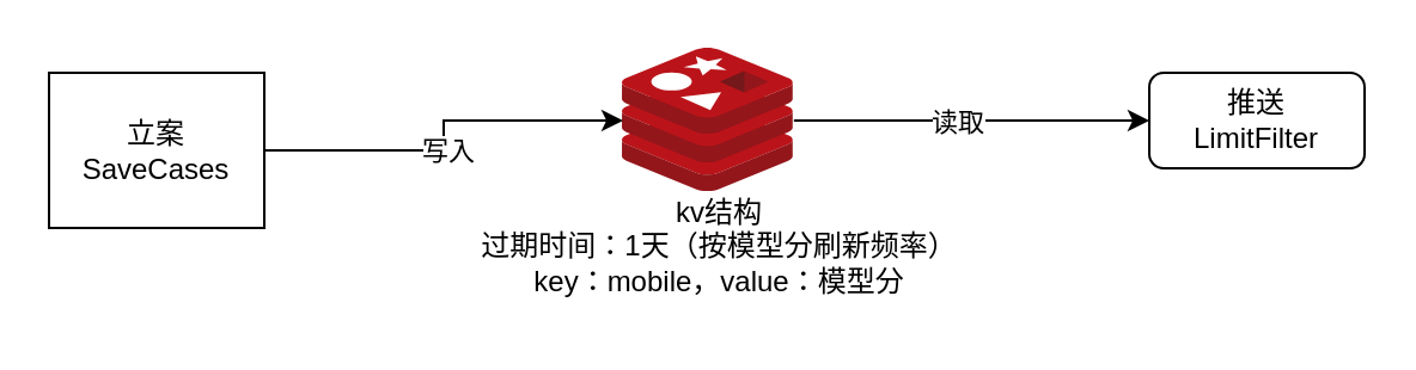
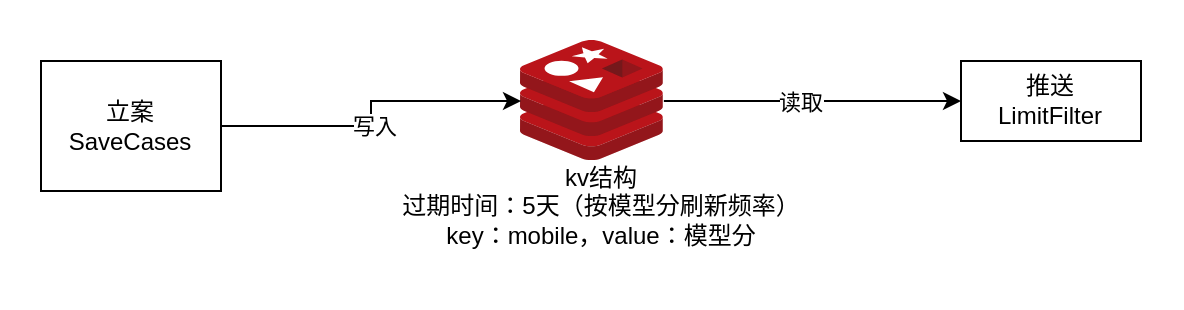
- <mxCell id="8" value="推送&lt;br&gt;LimitFilter" style="whiteSpace=wrap;html=1;rounded=1;" vertex="1" parent="1"><mxGeometry x="480" y="30" width="90" height="40" as="geometry" /></mxCell>
+ <mxCell id="8" value="推送&lt;br&gt;LimitFilter" style="rounded=0;whiteSpace=wrap;html=1;" vertex="1" parent="1"><mxGeometry x="480" y="30" width="90" height="40" as="geometry" /></mxCell>
- <mxCell id="9" value="kv结构&lt;br style=&quot;border-color: var(--border-color); font-size: 11px;&quot;&gt;过期时间：1天（按模型分刷新频率）&lt;br&gt;key：mobile，value：模型分" style="text;html=1;align=center;verticalAlign=middle;resizable=0;points=[];autosize=1;strokeColor=none;fillColor=none;" vertex="1" parent="1"><mxGeometry x="190" y="73" width="220" height="60" as="geometry" /></mxCell>
+ <mxCell id="9" value="kv结构&lt;br style=&quot;border-color: var(--border-color); font-size: 11px;&quot;&gt;过期时间：5天（按模型分刷新频率）&lt;br&gt;key：mobile，value：模型分" style="text;html=1;align=center;verticalAlign=middle;resizable=0;points=[];autosize=1;strokeColor=none;fillColor=none;" vertex="1" parent="1"><mxGeometry x="190" y="73" width="220" height="60" as="geometry" /></mxCell>
